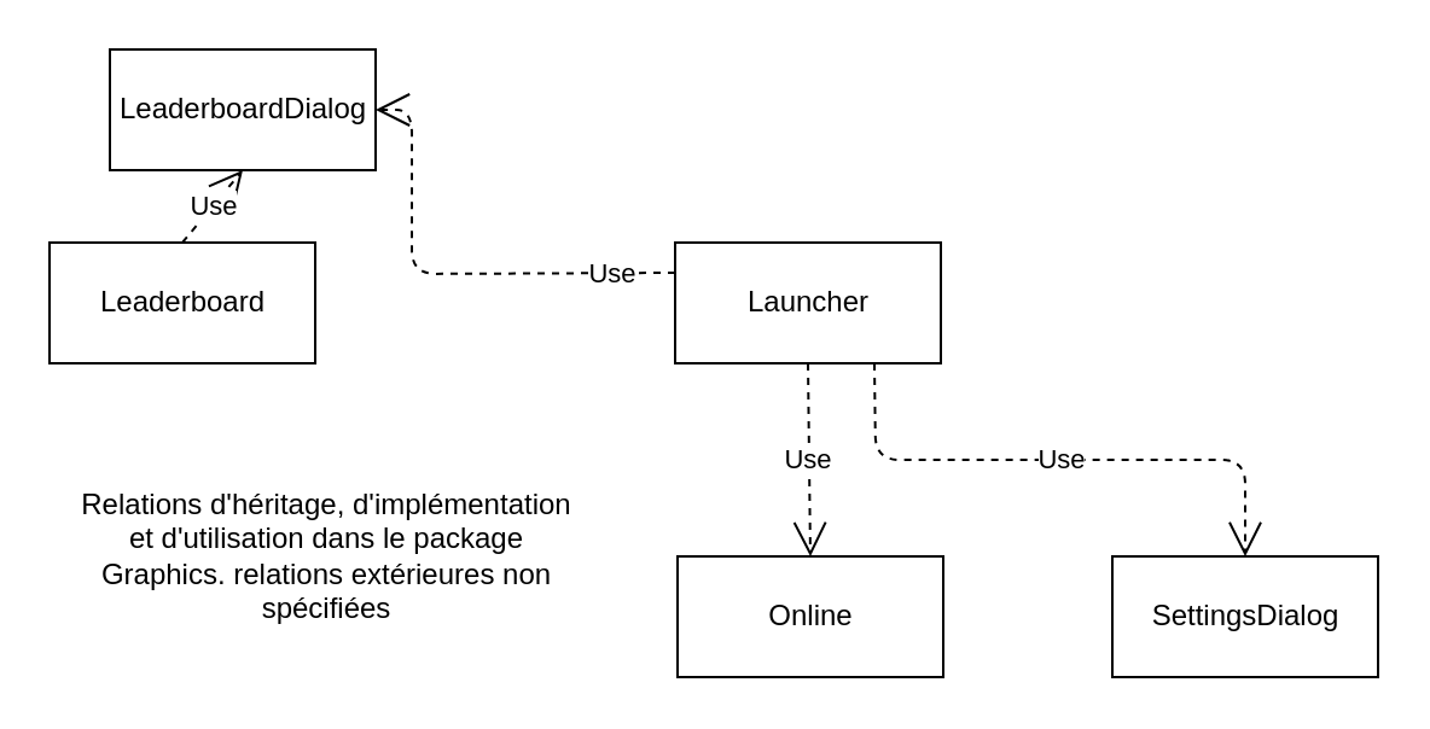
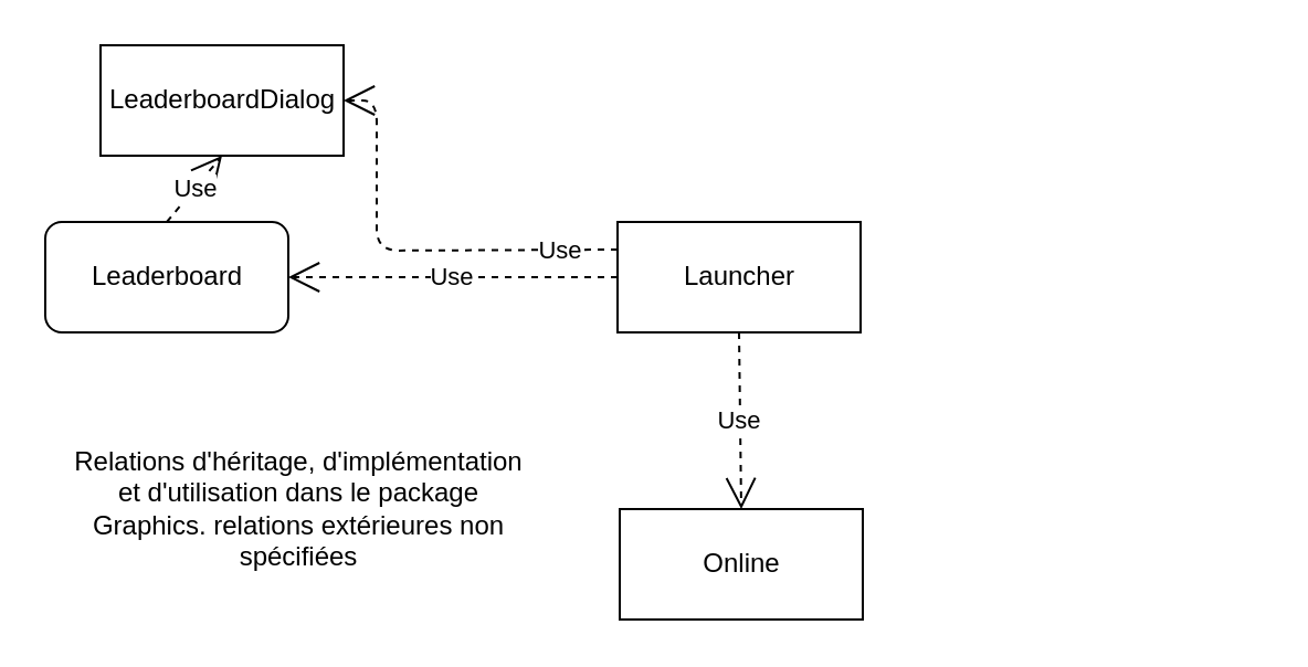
- <mxCell id="3" value="Leaderboard&lt;br&gt;" style="html=1;" vertex="1" parent="1"><mxGeometry x="20" y="100" width="110" height="50" as="geometry" /></mxCell>
+ <mxCell id="3" value="Leaderboard&lt;br&gt;" style="html=1;rounded=1;" vertex="1" parent="1"><mxGeometry x="20" y="100" width="110" height="50" as="geometry" /></mxCell>
+ <mxCell id="7" value="Use" style="endArrow=open;endSize=12;dashed=1;html=1;exitX=0;exitY=0.5;exitDx=0;exitDy=0;entryX=1;entryY=0.5;entryDx=0;entryDy=0;" edge="1" parent="1" source="2" target="3"><mxGeometry width="160" relative="1" as="geometry"><mxPoint x="90" y="370" as="sourcePoint" /><mxPoint x="250" y="370" as="targetPoint" /></mxGeometry></mxCell>
- <mxCell id="11" value="Use" style="endArrow=open;endSize=12;dashed=1;html=1;exitX=0.75;exitY=1;exitDx=0;exitDy=0;entryX=0.5;entryY=0;entryDx=0;entryDy=0;" edge="1" parent="1" source="2" target="6"><mxGeometry width="160" relative="1" as="geometry"><mxPoint x="299" y="145" as="sourcePoint" /><mxPoint x="150" y="145" as="targetPoint" /><Array as="points"><mxPoint x="362" y="190" /><mxPoint x="515" y="190" /></Array></mxGeometry></mxCell>
- <mxCell id="6" value="SettingsDialog" style="html=1;" vertex="1" parent="1"><mxGeometry x="460" y="230" width="110" height="50" as="geometry" /></mxCell>
